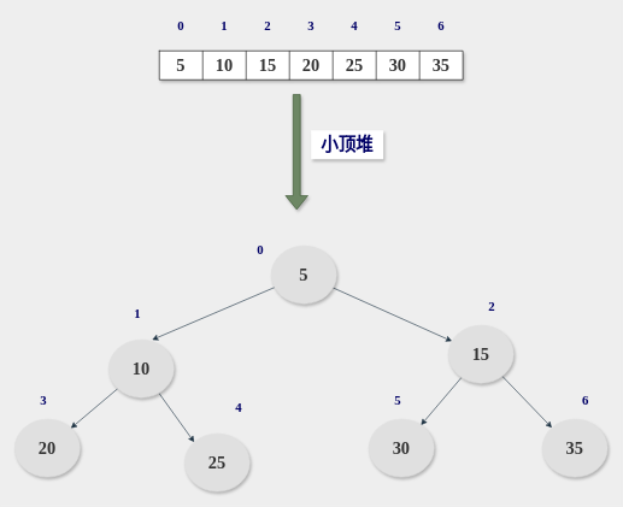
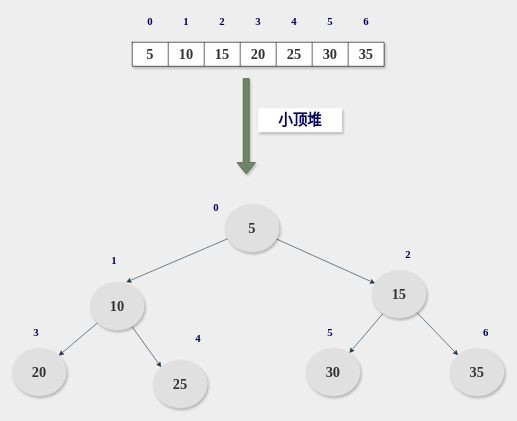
- <mxCell id="39" value="&lt;b&gt;小顶堆&lt;/b&gt;" style="text;html=1;strokeColor=none;fillColor=default;align=center;verticalAlign=middle;whiteSpace=wrap;rounded=0;shadow=1;sketch=0;fontFamily=Comic Sans MS;fontSize=24;fontColor=#000066;" parent="1" vertex="1"><mxGeometry x="430" y="180" width="100" height="40" as="geometry" /></mxCell>
+ <mxCell id="39" value="&lt;b&gt;小顶堆&lt;/b&gt;" style="text;html=1;strokeColor=none;fillColor=default;align=center;verticalAlign=middle;whiteSpace=wrap;rounded=0;shadow=1;sketch=0;fontFamily=Comic Sans MS;fontSize=24;fontColor=#000066;" parent="1" vertex="1"><mxGeometry x="430" y="180" width="140" height="40" as="geometry" /></mxCell>
